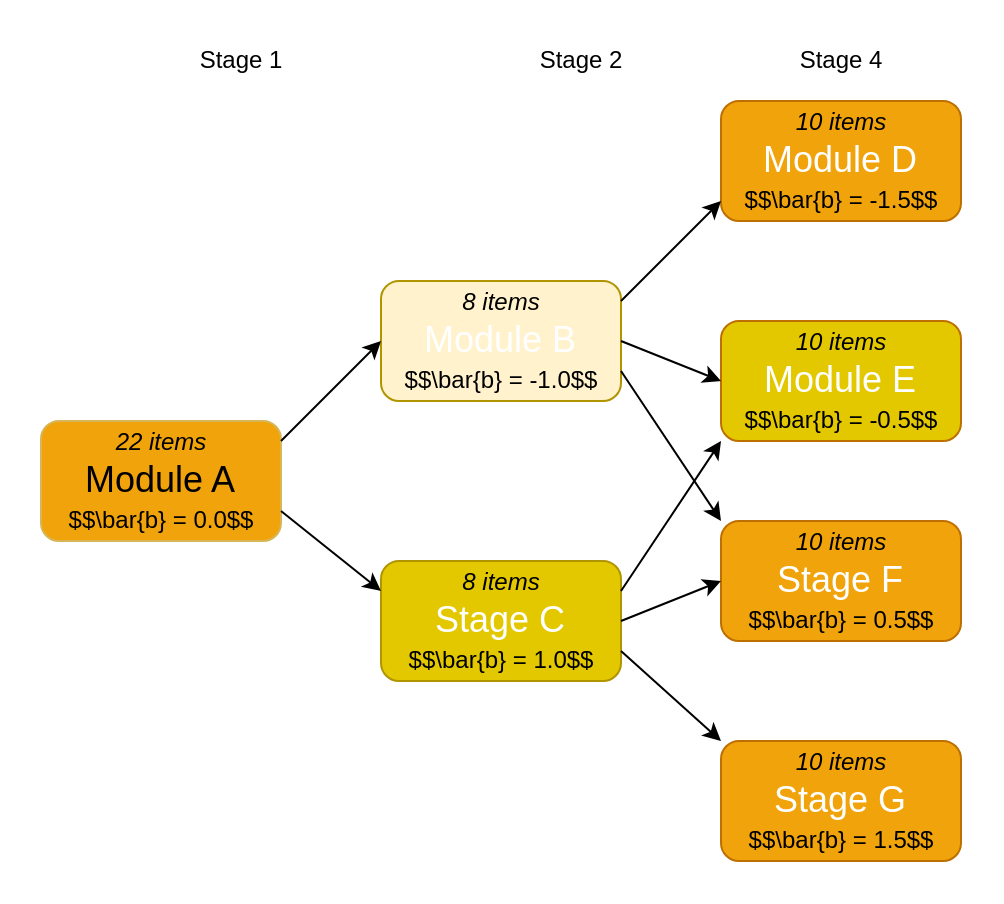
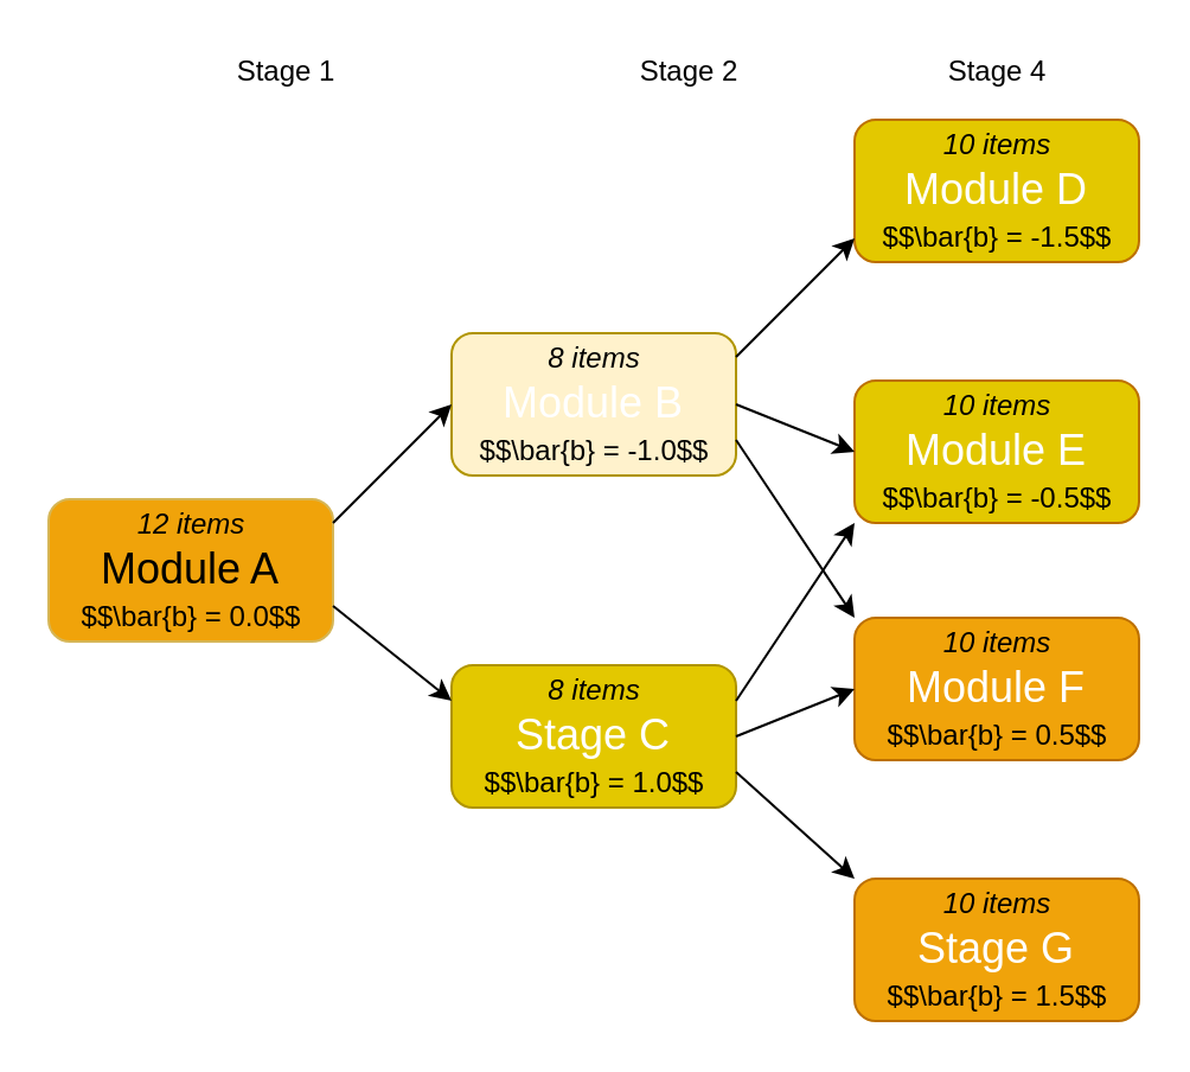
- <mxCell id="8" value="&lt;font style=&quot;font-size: 18px&quot;&gt;Module D&lt;/font&gt;" style="whiteSpace=wrap;html=1;rounded=1;fillColor=#f0a30a;strokeColor=#BD7000;fontColor=#ffffff;" parent="1" vertex="1"><mxGeometry x="360" y="50" width="120" height="60" as="geometry" /></mxCell>
+ <mxCell id="8" value="&lt;font style=&quot;font-size: 18px&quot;&gt;Module D&lt;/font&gt;" style="whiteSpace=wrap;html=1;rounded=1;fillColor=#e3c800;strokeColor=#BD7000;fontColor=#ffffff;" parent="1" vertex="1"><mxGeometry x="360" y="50" width="120" height="60" as="geometry" /></mxCell>
- <mxCell id="27" value="&lt;i&gt;22 items&lt;/i&gt;" style="text;html=1;resizable=0;autosize=1;align=center;verticalAlign=middle;points=[];fillColor=none;strokeColor=none;rounded=0;sketch=0;" parent="1" vertex="1"><mxGeometry x="50" y="211" width="60" height="20" as="geometry" /></mxCell>
+ <mxCell id="27" value="&lt;i&gt;12 items&lt;/i&gt;" style="text;html=1;resizable=0;autosize=1;align=center;verticalAlign=middle;points=[];fillColor=none;strokeColor=none;rounded=0;sketch=0;" parent="1" vertex="1"><mxGeometry x="50" y="211" width="60" height="20" as="geometry" /></mxCell>
- <mxCell id="6" value="&lt;font style=&quot;font-size: 18px&quot;&gt;Stage F&lt;/font&gt;" style="whiteSpace=wrap;html=1;rounded=1;fillColor=#f0a30a;strokeColor=#BD7000;fontColor=#ffffff;" parent="1" vertex="1"><mxGeometry x="360" y="260" width="120" height="60" as="geometry" /></mxCell>
+ <mxCell id="6" value="&lt;font style=&quot;font-size: 18px&quot;&gt;Module F&lt;/font&gt;" style="whiteSpace=wrap;html=1;rounded=1;fillColor=#f0a30a;strokeColor=#BD7000;fontColor=#ffffff;" parent="1" vertex="1"><mxGeometry x="360" y="260" width="120" height="60" as="geometry" /></mxCell>
